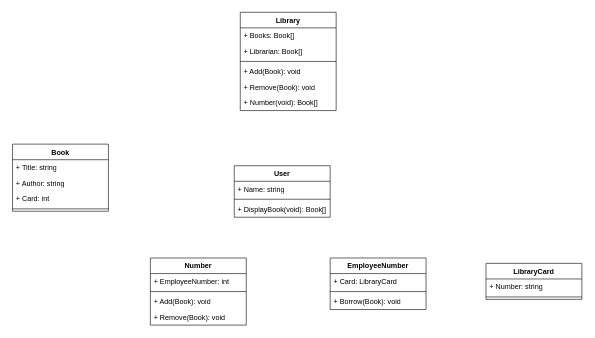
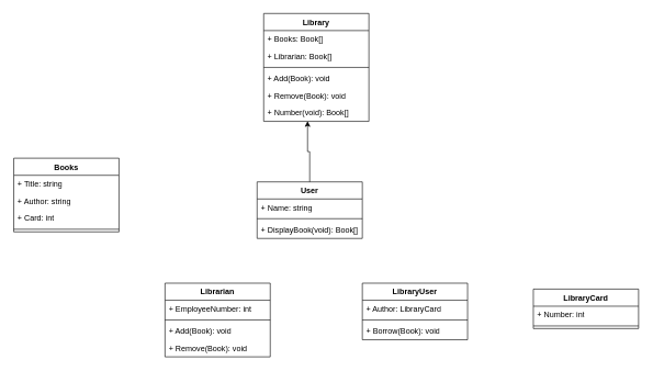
+ <mxCell id="30" style="edgeStyle=orthogonalEdgeStyle;rounded=0;orthogonalLoop=1;jettySize=auto;html=1;entryX=0.417;entryY=0.988;entryDx=0;entryDy=0;entryPerimeter=0;" parent="1" source="26" target="8" edge="1"><mxGeometry relative="1" as="geometry" /></mxCell>
- <mxCell id="14" value="Book" style="swimlane;fontStyle=1;align=center;verticalAlign=top;childLayout=stackLayout;horizontal=1;startSize=26;horizontalStack=0;resizeParent=1;resizeParentMax=0;resizeLast=0;collapsible=1;marginBottom=0;whiteSpace=wrap;html=1;" parent="1" vertex="1"><mxGeometry y="240" width="160" height="112" as="geometry" x="20" /></mxCell>
+ <mxCell id="14" value="Books" style="swimlane;fontStyle=1;align=center;verticalAlign=top;childLayout=stackLayout;horizontal=1;startSize=26;horizontalStack=0;resizeParent=1;resizeParentMax=0;resizeLast=0;collapsible=1;marginBottom=0;whiteSpace=wrap;html=1;" parent="1" vertex="1"><mxGeometry y="240" width="160" height="112" as="geometry" x="20" /></mxCell>
- <mxCell id="9" value="Number" style="swimlane;fontStyle=1;align=center;verticalAlign=top;childLayout=stackLayout;horizontal=1;startSize=26;horizontalStack=0;resizeParent=1;resizeParentMax=0;resizeLast=0;collapsible=1;marginBottom=0;whiteSpace=wrap;html=1;" parent="1" vertex="1"><mxGeometry x="250" y="430" width="160" height="112" as="geometry" /></mxCell>
+ <mxCell id="9" value="Librarian" style="swimlane;fontStyle=1;align=center;verticalAlign=top;childLayout=stackLayout;horizontal=1;startSize=26;horizontalStack=0;resizeParent=1;resizeParentMax=0;resizeLast=0;collapsible=1;marginBottom=0;whiteSpace=wrap;html=1;" parent="1" vertex="1"><mxGeometry x="250" y="430" width="160" height="112" as="geometry" /></mxCell>
- <mxCell id="19" value="EmployeeNumber" style="swimlane;fontStyle=1;align=center;verticalAlign=top;childLayout=stackLayout;horizontal=1;startSize=26;horizontalStack=0;resizeParent=1;resizeParentMax=0;resizeLast=0;collapsible=1;marginBottom=0;whiteSpace=wrap;html=1;" parent="1" vertex="1"><mxGeometry x="550" y="430" width="160" height="86" as="geometry" /></mxCell>
+ <mxCell id="19" value="LibraryUser" style="swimlane;fontStyle=1;align=center;verticalAlign=top;childLayout=stackLayout;horizontal=1;startSize=26;horizontalStack=0;resizeParent=1;resizeParentMax=0;resizeLast=0;collapsible=1;marginBottom=0;whiteSpace=wrap;html=1;" parent="1" vertex="1"><mxGeometry x="550" y="430" width="160" height="86" as="geometry" /></mxCell>
- <mxCell id="20" value="+ Card: LibraryCard" style="text;strokeColor=none;fillColor=none;align=left;verticalAlign=top;spacingLeft=4;spacingRight=4;overflow=hidden;rotatable=0;points=[[0,0.5],[1,0.5]];portConstraint=eastwest;whiteSpace=wrap;html=1;" parent="19" vertex="1"><mxGeometry y="26" width="160" height="26" as="geometry" /></mxCell>
+ <mxCell id="20" value="+ Author: LibraryCard" style="text;strokeColor=none;fillColor=none;align=left;verticalAlign=top;spacingLeft=4;spacingRight=4;overflow=hidden;rotatable=0;points=[[0,0.5],[1,0.5]];portConstraint=eastwest;whiteSpace=wrap;html=1;" parent="19" vertex="1"><mxGeometry y="26" width="160" height="26" as="geometry" /></mxCell>
- <mxCell id="24" value="+ Number: string" style="text;strokeColor=none;fillColor=none;align=left;verticalAlign=top;spacingLeft=4;spacingRight=4;overflow=hidden;rotatable=0;points=[[0,0.5],[1,0.5]];portConstraint=eastwest;whiteSpace=wrap;html=1;" parent="23" vertex="1"><mxGeometry y="26" width="160" height="26" as="geometry" /></mxCell>
+ <mxCell id="24" value="+ Number: int" style="text;strokeColor=none;fillColor=none;align=left;verticalAlign=top;spacingLeft=4;spacingRight=4;overflow=hidden;rotatable=0;points=[[0,0.5],[1,0.5]];portConstraint=eastwest;whiteSpace=wrap;html=1;" parent="23" vertex="1"><mxGeometry y="26" width="160" height="26" as="geometry" /></mxCell>
